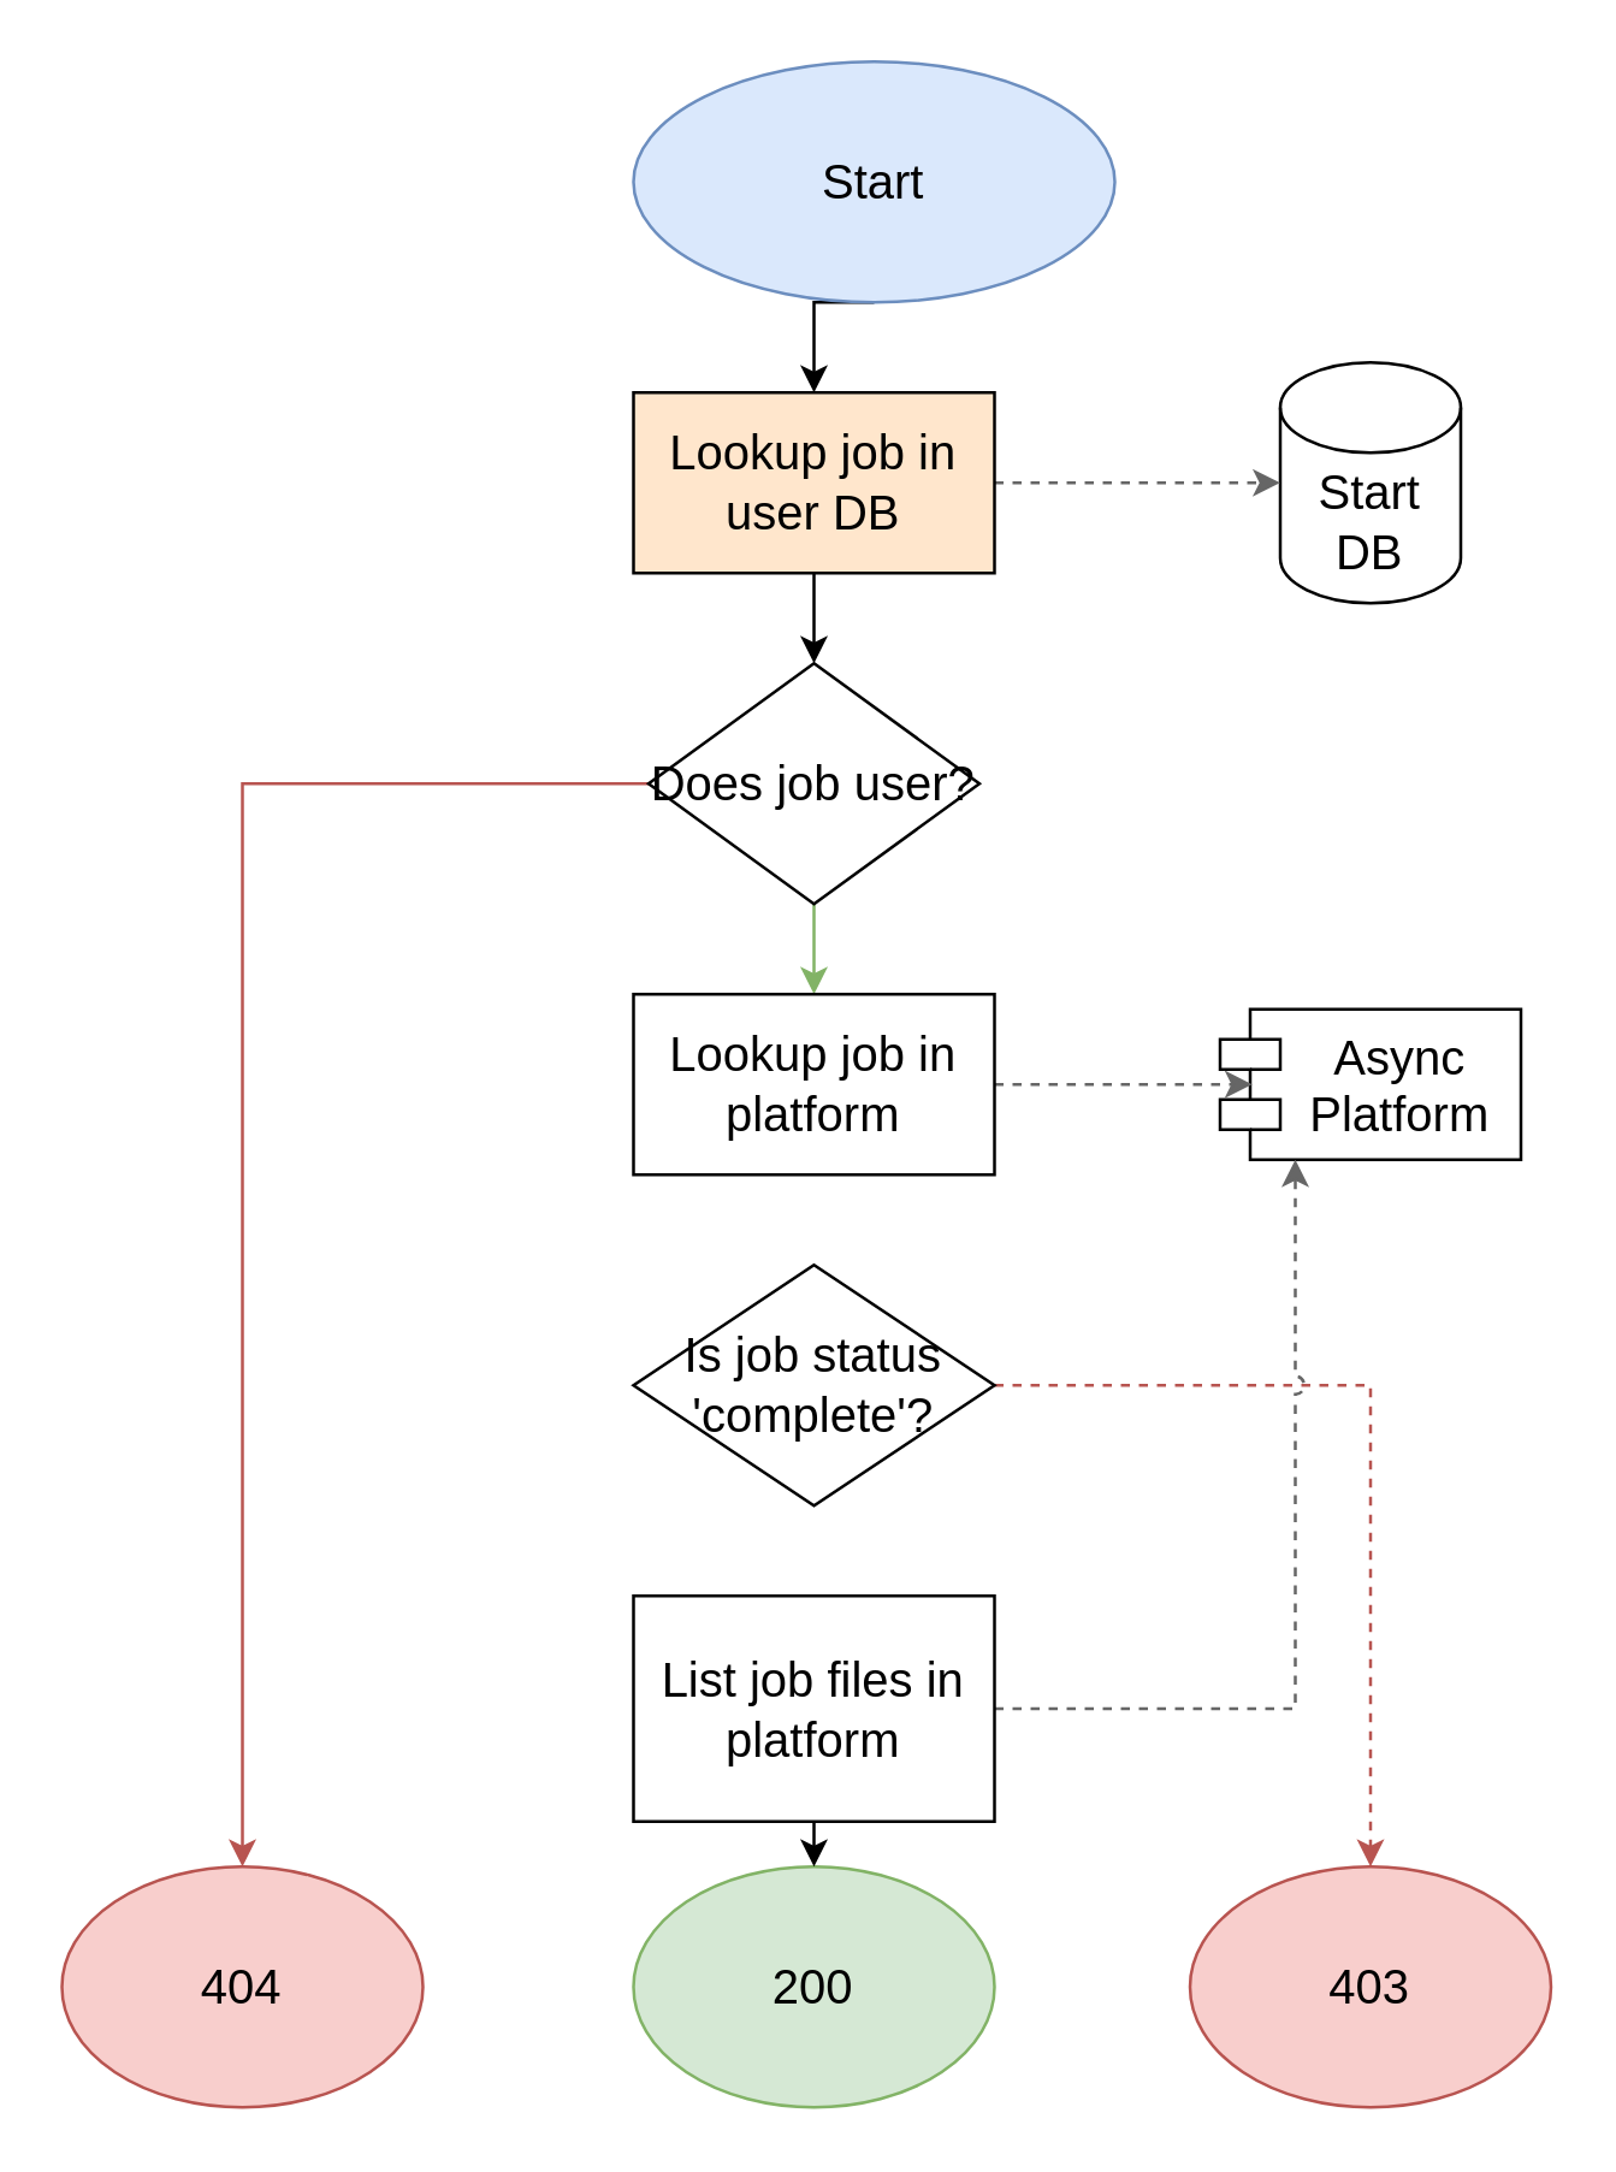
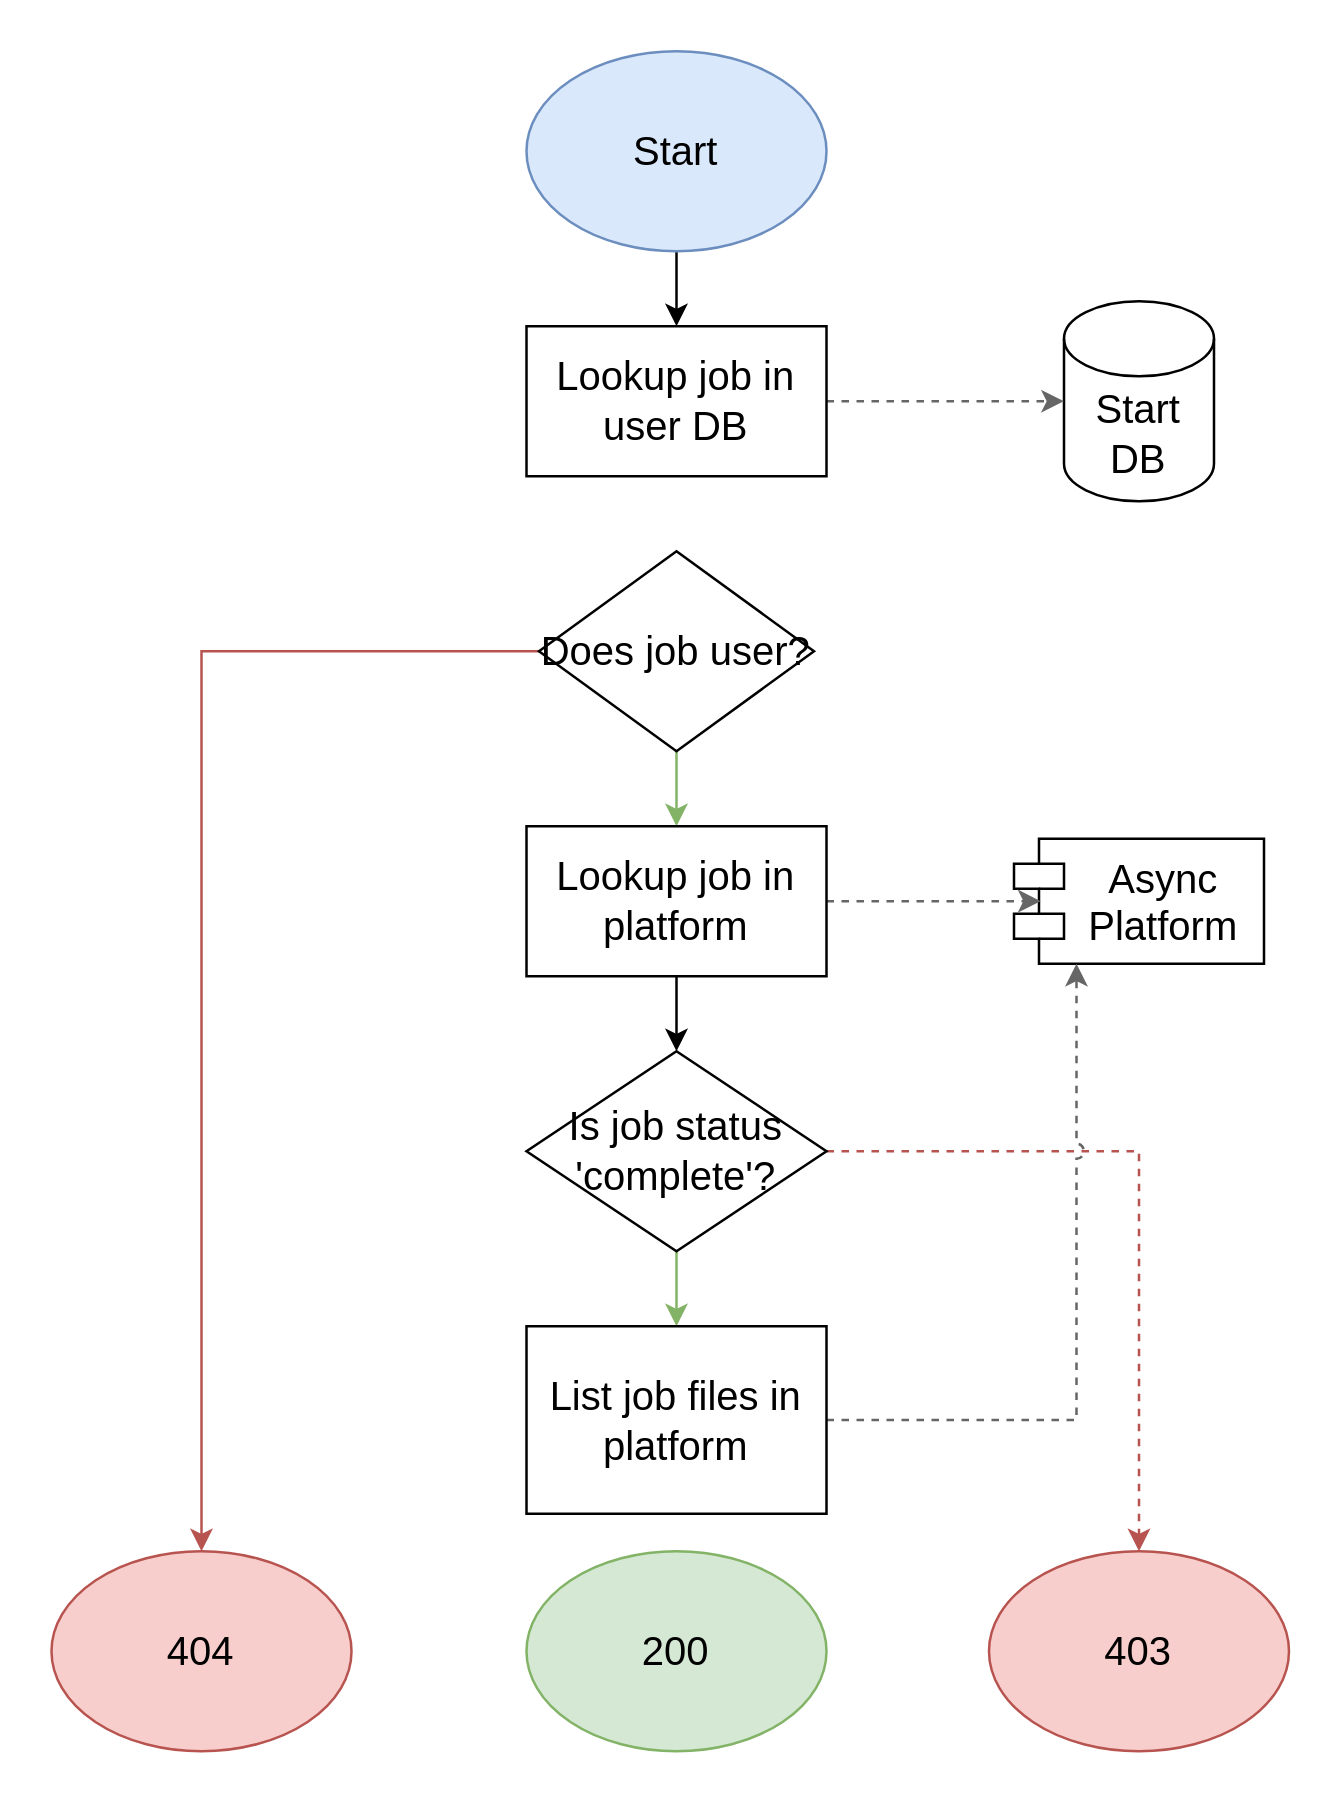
- <mxCell id="3" value="Start" style="ellipse;whiteSpace=wrap;html=1;fontSize=16;fillColor=#dae8fc;strokeColor=#6c8ebf;" vertex="1" parent="1"><mxGeometry x="210" y="20" width="160" height="80" as="geometry" /></mxCell>
+ <mxCell id="3" value="Start" style="ellipse;whiteSpace=wrap;html=1;fontSize=16;fillColor=#dae8fc;strokeColor=#6c8ebf;" vertex="1" parent="1"><mxGeometry x="210" width="120" height="80" as="geometry" y="20" /></mxCell>
- <mxCell id="7" value="Lookup job in user DB" style="rounded=0;whiteSpace=wrap;html=1;fontSize=16;fillColor=#ffe6cc;" vertex="1" parent="1"><mxGeometry x="210" y="130" width="120" height="60" as="geometry" /></mxCell>
+ <mxCell id="7" value="Lookup job in user DB" style="rounded=0;whiteSpace=wrap;html=1;fontSize=16;" vertex="1" parent="1"><mxGeometry x="210" y="130" width="120" height="60" as="geometry" /></mxCell>
- <mxCell id="5" style="edgeStyle=orthogonalEdgeStyle;rounded=0;orthogonalLoop=1;jettySize=auto;html=1;exitX=0.5;exitY=1;exitDx=0;exitDy=0;entryX=0.5;entryY=0;entryDx=0;entryDy=0;strokeColor=#000000;fontSize=16;" edge="1" parent="1" source="7" target="10"><mxGeometry relative="1" as="geometry" /></mxCell>
+ <mxCell id="15" style="edgeStyle=orthogonalEdgeStyle;rounded=0;orthogonalLoop=1;jettySize=auto;html=1;exitX=0.5;exitY=1;exitDx=0;exitDy=0;entryX=0.5;entryY=0;entryDx=0;entryDy=0;strokeColor=#000000;fontSize=16;" edge="1" parent="1" source="17" target="20"><mxGeometry relative="1" as="geometry" /></mxCell>
+ <mxCell id="19" style="edgeStyle=orthogonalEdgeStyle;rounded=0;orthogonalLoop=1;jettySize=auto;html=1;exitX=0.5;exitY=1;exitDx=0;exitDy=0;entryX=0.5;entryY=0;entryDx=0;entryDy=0;strokeColor=#82b366;fontSize=16;fillColor=#d5e8d4;" edge="1" parent="1" source="20" target="23"><mxGeometry relative="1" as="geometry" /></mxCell>
- <mxCell id="21" style="edgeStyle=orthogonalEdgeStyle;rounded=0;orthogonalLoop=1;jettySize=auto;html=1;exitX=0.5;exitY=1;exitDx=0;exitDy=0;entryX=0.5;entryY=0;entryDx=0;entryDy=0;strokeColor=#000000;fontSize=16;" edge="1" parent="1" source="23" target="13"><mxGeometry relative="1" as="geometry" /></mxCell>
